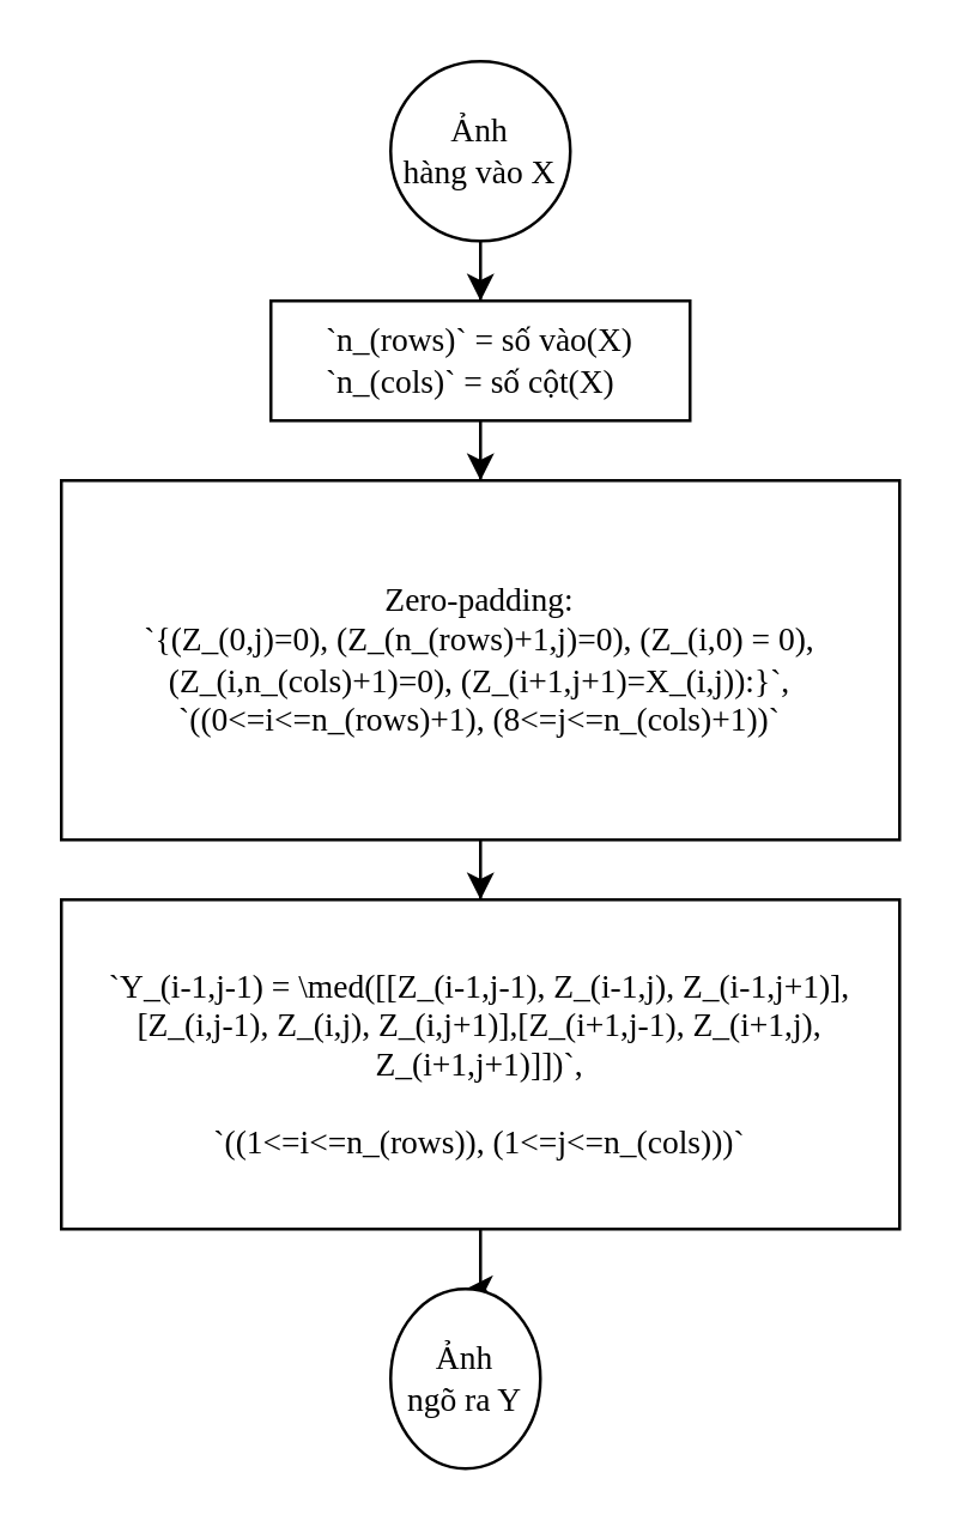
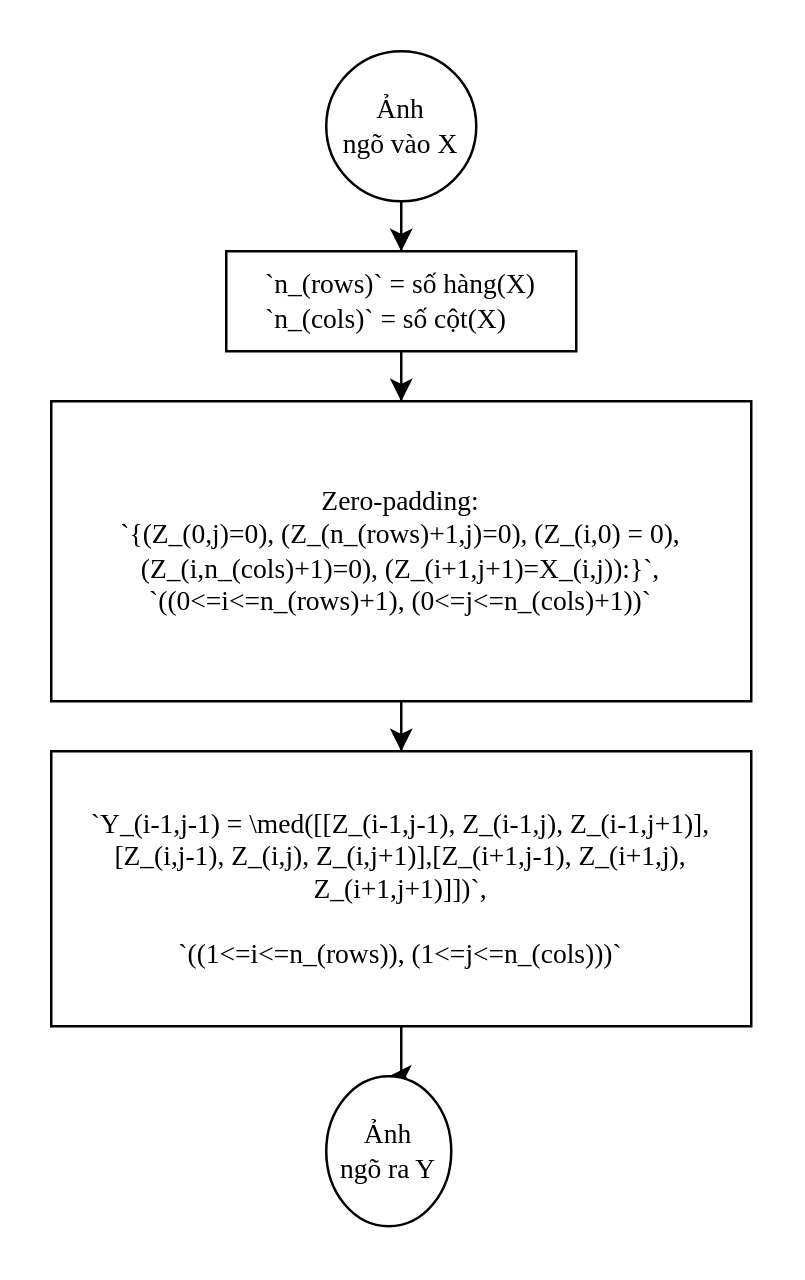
- <mxCell id="3" value="Ảnh &lt;br style=&quot;font-size: 11px;&quot;&gt;hàng vào X" style="ellipse;whiteSpace=wrap;html=1;aspect=fixed;fontFamily=Lucida Console;fontSize=11;" parent="1" vertex="1"><mxGeometry x="130" width="60" height="60" as="geometry" y="20" /></mxCell>
+ <mxCell id="3" value="Ảnh &lt;br style=&quot;font-size: 11px;&quot;&gt;ngõ vào X" style="ellipse;whiteSpace=wrap;html=1;aspect=fixed;fontFamily=Lucida Console;fontSize=11;" parent="1" vertex="1"><mxGeometry x="130" width="60" height="60" as="geometry" y="20" /></mxCell>
- <mxCell id="8" value="&lt;div style=&quot;font-size: 11px; text-align: left;&quot;&gt;`n_(rows)` = số vào(X)&lt;br&gt;`n_(cols)` = số cột(X)&lt;/div&gt;" style="rounded=0;whiteSpace=wrap;html=1;fontFamily=Lucida Console;" vertex="1" parent="1"><mxGeometry x="90" y="100" width="140" height="40" as="geometry" /></mxCell>
+ <mxCell id="8" value="&lt;div style=&quot;font-size: 11px; text-align: left;&quot;&gt;`n_(rows)` = số hàng(X)&lt;br&gt;`n_(cols)` = số cột(X)&lt;/div&gt;" style="rounded=0;whiteSpace=wrap;html=1;fontFamily=Lucida Console;" vertex="1" parent="1"><mxGeometry x="90" y="100" width="140" height="40" as="geometry" /></mxCell>
- <mxCell id="10" value="&lt;div style=&quot;font-size: 11px;&quot;&gt;Zero-padding:&lt;br&gt;`{(Z_(0,j)=0), (Z_(n_(rows)+1,j)=0), (Z_(i,0) = 0), (Z_(i,n_(cols)+1)=0), (Z_(i+1,j+1)=X_(i,j)):}`, `((0&amp;lt;=i&amp;lt;=n_(rows)+1), (8&amp;lt;=j&amp;lt;=n_(cols)+1))`&lt;br&gt;&lt;/div&gt;" style="rounded=0;whiteSpace=wrap;html=1;fontFamily=Lucida Console;align=center;" vertex="1" parent="1"><mxGeometry y="160" width="280" height="120" as="geometry" x="20" /></mxCell>
+ <mxCell id="10" value="&lt;div style=&quot;font-size: 11px;&quot;&gt;Zero-padding:&lt;br&gt;`{(Z_(0,j)=0), (Z_(n_(rows)+1,j)=0), (Z_(i,0) = 0), (Z_(i,n_(cols)+1)=0), (Z_(i+1,j+1)=X_(i,j)):}`, `((0&amp;lt;=i&amp;lt;=n_(rows)+1), (0&amp;lt;=j&amp;lt;=n_(cols)+1))`&lt;br&gt;&lt;/div&gt;" style="rounded=0;whiteSpace=wrap;html=1;fontFamily=Lucida Console;align=center;" vertex="1" parent="1"><mxGeometry y="160" width="280" height="120" as="geometry" x="20" /></mxCell>
